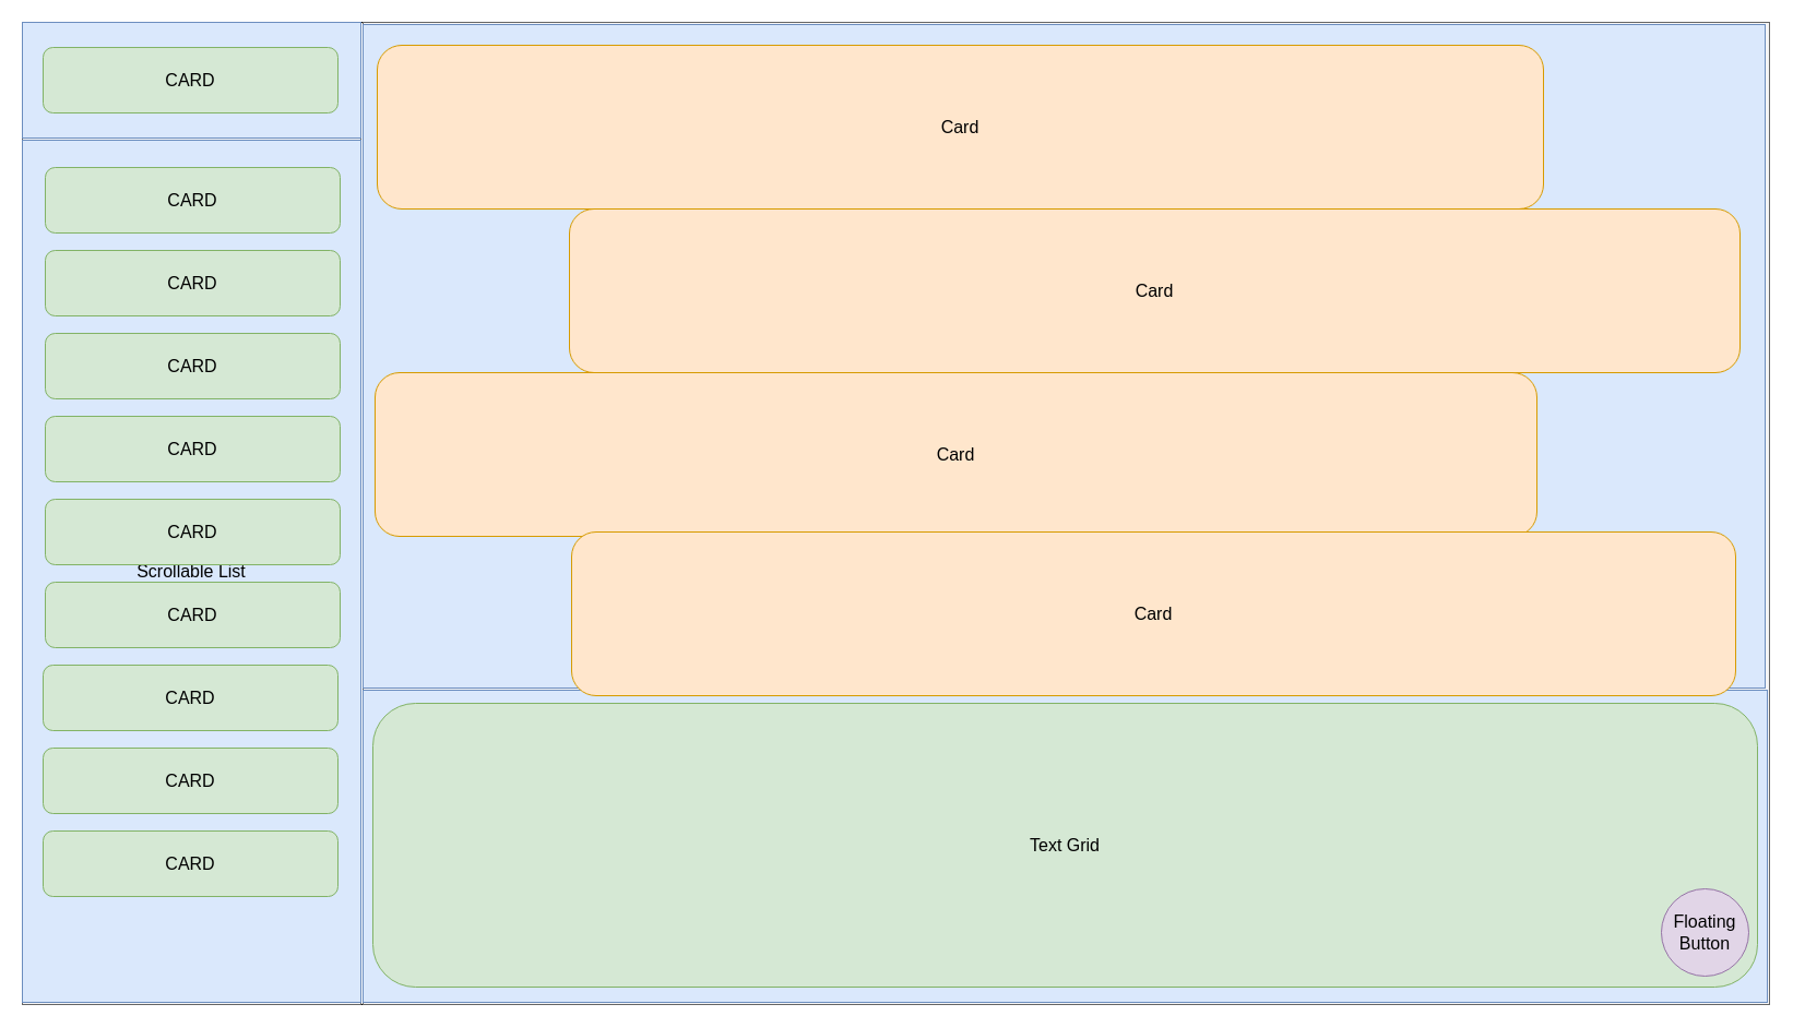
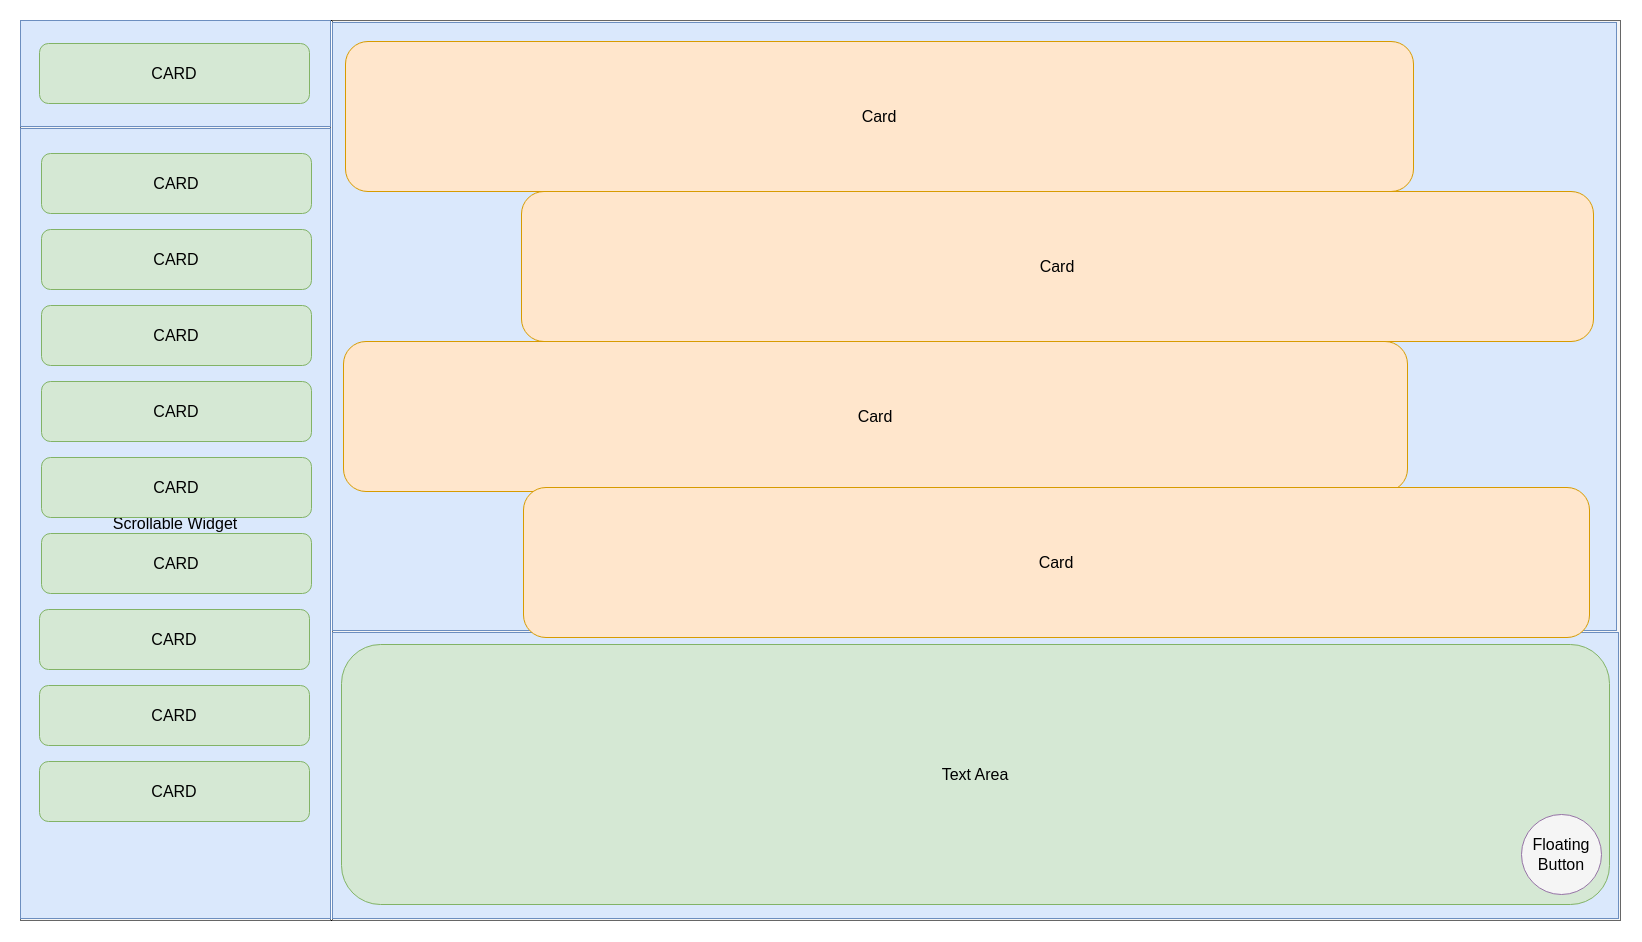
- <mxCell id="10" value="Scrollable List" style="rounded=0;whiteSpace=wrap;html=1;fontSize=16;fillColor=#dae8fc;strokeColor=#6c8ebf;" vertex="1" parent="6"><mxGeometry y="128" width="310" height="790" as="geometry" x="20" /></mxCell>
+ <mxCell id="10" value="Scrollable Widget" style="rounded=0;whiteSpace=wrap;html=1;fontSize=16;fillColor=#dae8fc;strokeColor=#6c8ebf;" vertex="1" parent="6"><mxGeometry y="128" width="310" height="790" as="geometry" x="20" /></mxCell>
- <mxCell id="23" value="Text Grid" style="rounded=1;whiteSpace=wrap;html=1;fontSize=16;fillColor=#d5e8d4;strokeColor=#82b366;" vertex="1" parent="22"><mxGeometry x="341" y="644" width="1268" height="260" as="geometry" /></mxCell>
+ <mxCell id="23" value="Text Area" style="rounded=1;whiteSpace=wrap;html=1;fontSize=16;fillColor=#d5e8d4;strokeColor=#82b366;" vertex="1" parent="22"><mxGeometry x="341" y="644" width="1268" height="260" as="geometry" /></mxCell>
- <mxCell id="24" value="Floating&lt;br&gt;Button" style="ellipse;whiteSpace=wrap;html=1;aspect=fixed;fontSize=16;fillColor=#e1d5e7;strokeColor=#9673a6;" vertex="1" parent="22"><mxGeometry x="1521" y="814" width="80" height="80" as="geometry" /></mxCell>
+ <mxCell id="24" value="Floating&lt;br&gt;Button" style="ellipse;whiteSpace=wrap;html=1;aspect=fixed;fontSize=16;fillColor=#f5f5f5;strokeColor=#9673a6;" vertex="1" parent="22"><mxGeometry x="1521" y="814" width="80" height="80" as="geometry" /></mxCell>
